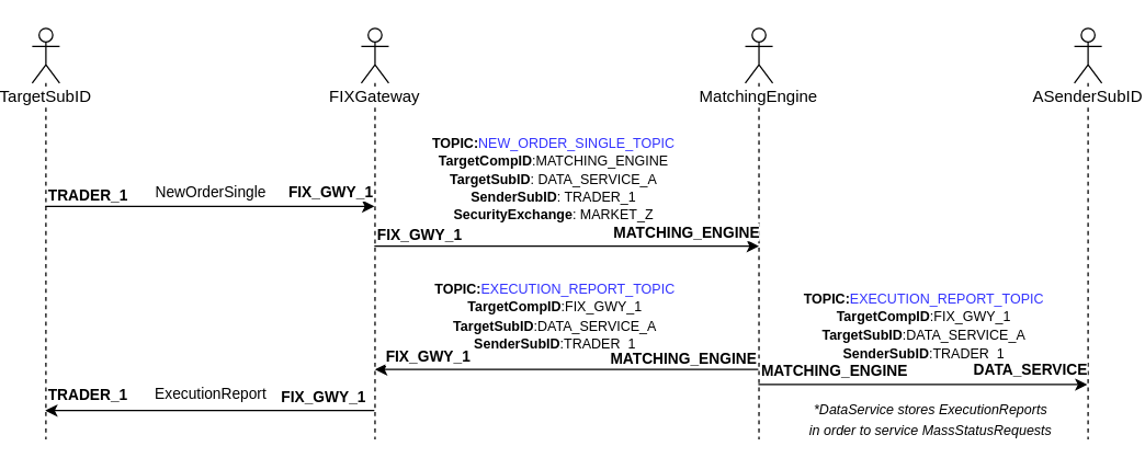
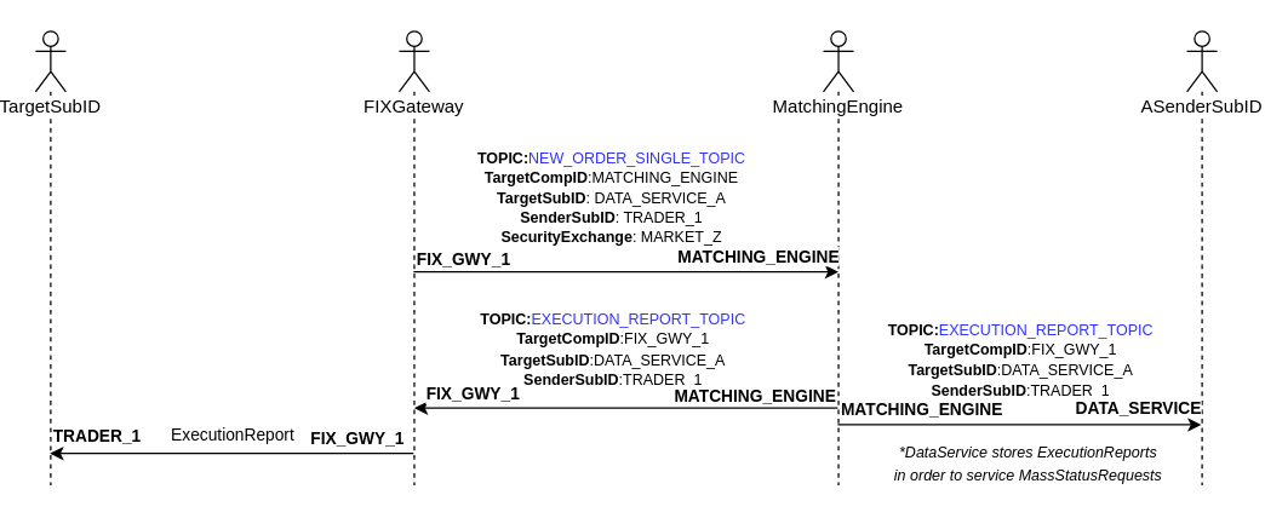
- <mxCell id="12" value="NewOrderSingle" style="endArrow=classic;html=1;" parent="1" source="2" target="3" edge="1"><mxGeometry x="0.004" y="10" relative="1" as="geometry"><mxPoint x="50" y="150" as="sourcePoint" /><mxPoint x="210" y="150" as="targetPoint" /><Array as="points"><mxPoint x="130" y="150" /></Array><mxPoint as="offset" /></mxGeometry></mxCell>
- <mxCell id="13" value="&lt;b&gt;TRADER_1&lt;/b&gt;" style="edgeLabel;resizable=0;html=1;align=left;verticalAlign=bottom;" parent="12" connectable="0" vertex="1"><mxGeometry x="-1" relative="1" as="geometry" /></mxCell>
- <mxCell id="14" value="&lt;b&gt;FIX_GWY_1&lt;/b&gt;" style="edgeLabel;resizable=0;html=1;align=right;verticalAlign=bottom;" parent="12" connectable="0" vertex="1"><mxGeometry x="1" relative="1" as="geometry"><mxPoint x="-1" y="-2" as="offset" /></mxGeometry></mxCell>
